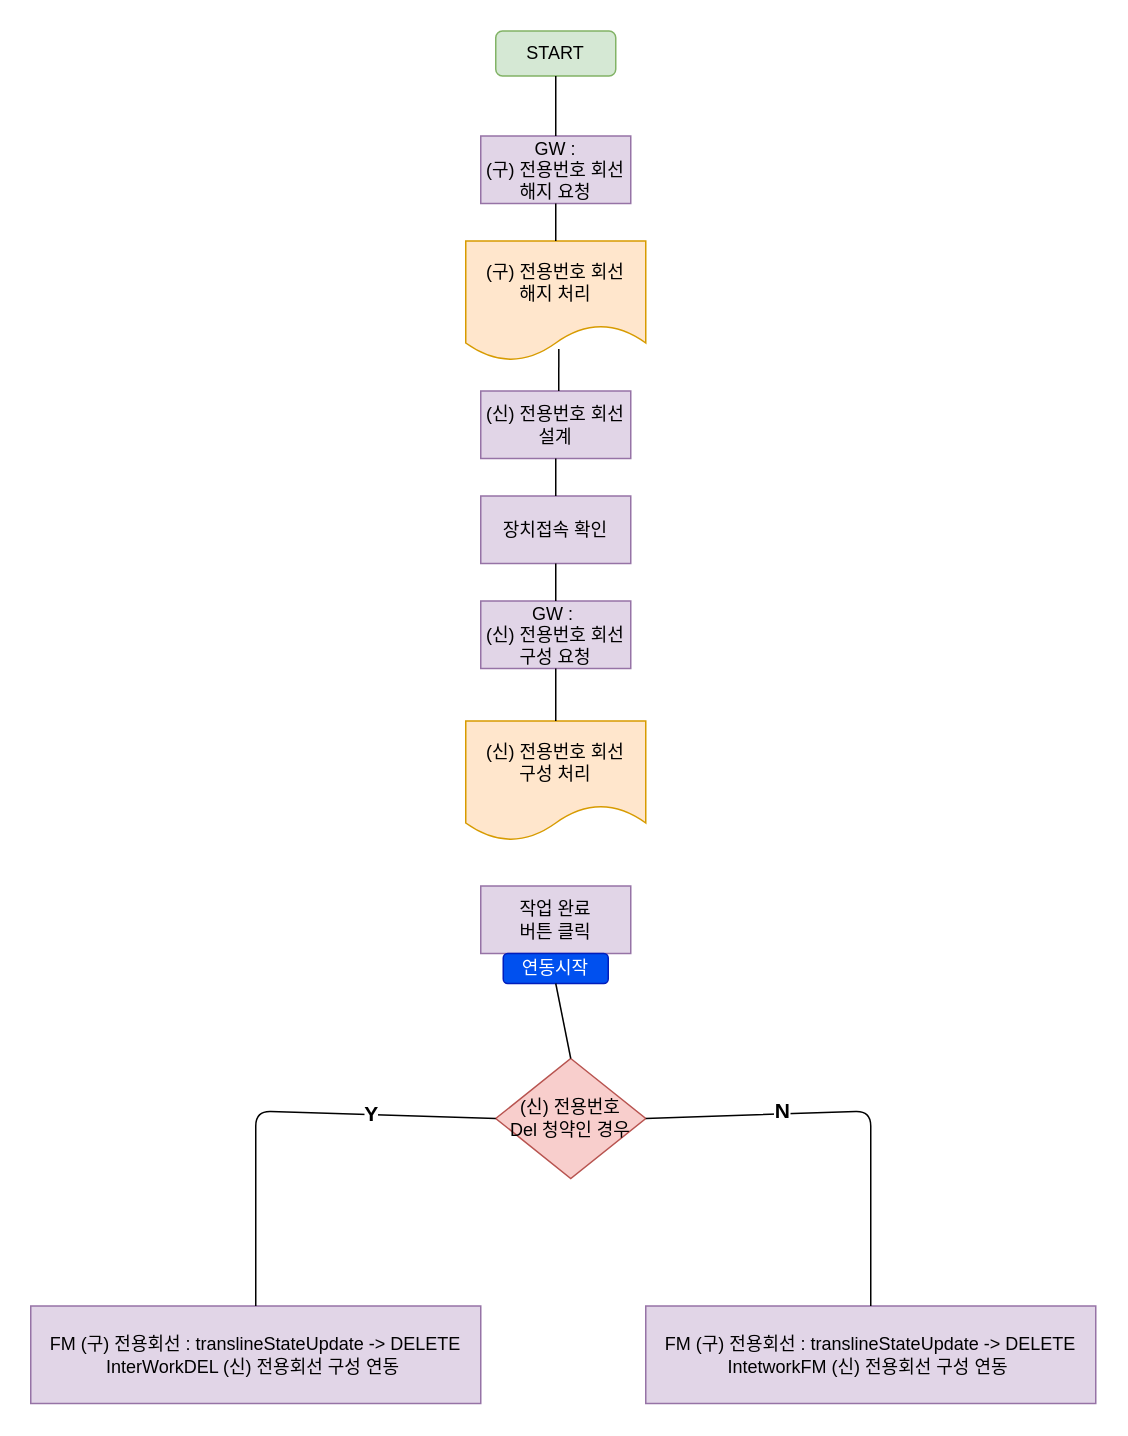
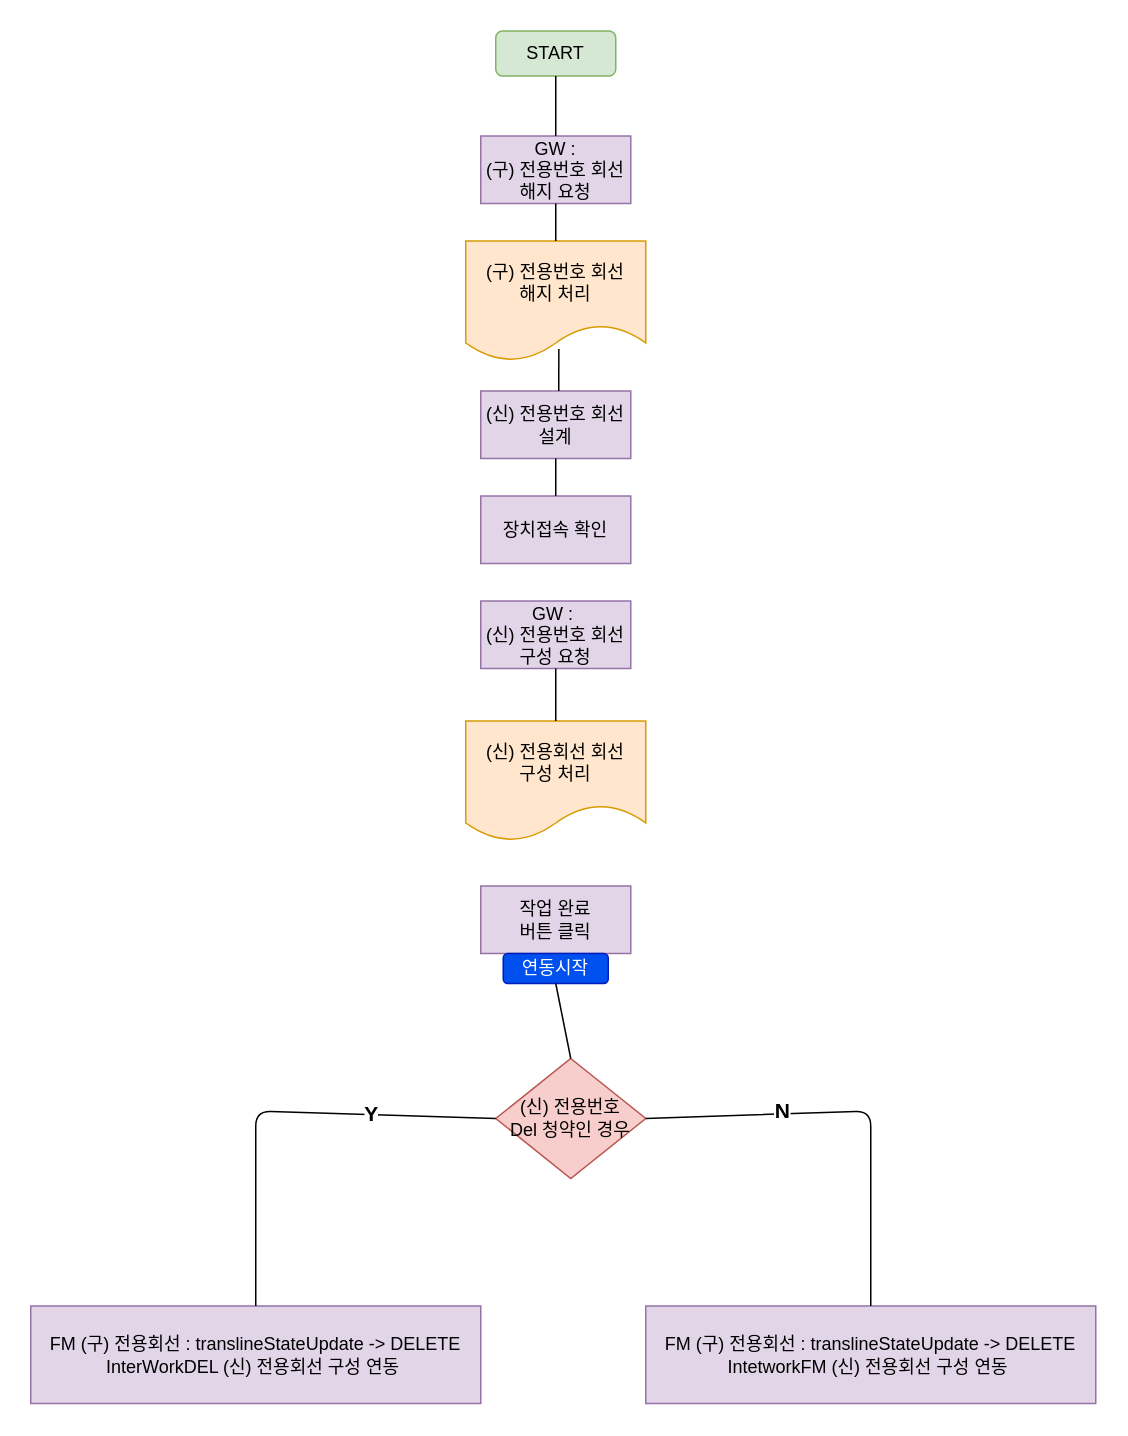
- <mxCell id="21" value="" style="endArrow=none;html=1;entryX=0.5;entryY=1;entryDx=0;entryDy=0;" edge="1" parent="1" source="5" target="6"><mxGeometry width="50" height="50" relative="1" as="geometry"><mxPoint x="360" y="370" as="sourcePoint" /><mxPoint x="410" y="320" as="targetPoint" /></mxGeometry></mxCell>
- <mxCell id="8" value="(신) 전용번호 회선&lt;br&gt;구성 처리" style="shape=document;whiteSpace=wrap;html=1;boundedLbl=1;fillColor=#ffe6cc;strokeColor=#d79b00;" vertex="1" parent="1"><mxGeometry x="310" y="480" width="120" height="80" as="geometry" /></mxCell>
+ <mxCell id="8" value="(신) 전용회선 회선&lt;br&gt;구성 처리" style="shape=document;whiteSpace=wrap;html=1;boundedLbl=1;fillColor=#ffe6cc;strokeColor=#d79b00;" vertex="1" parent="1"><mxGeometry x="310" y="480" width="120" height="80" as="geometry" /></mxCell>
